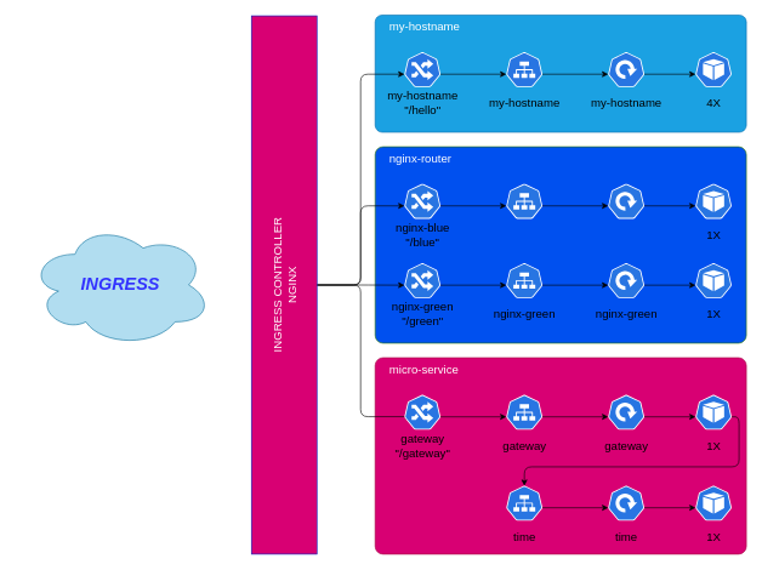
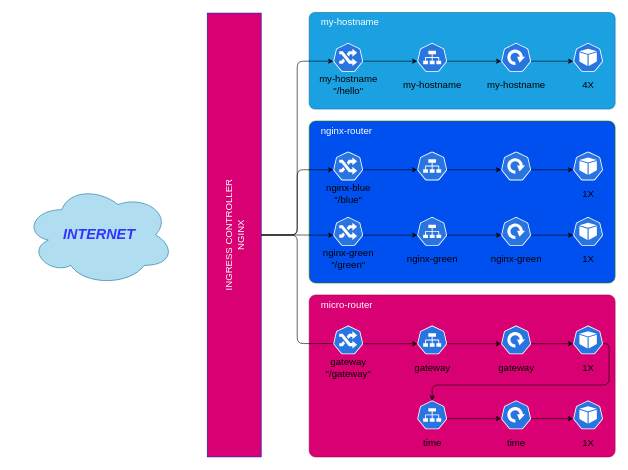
- <mxCell id="61" value="INGRESS" style="ellipse;shape=cloud;whiteSpace=wrap;html=1;fontSize=24;fillColor=#b1ddf0;strokeColor=#10739e;fontColor=#3333FF;fontStyle=3" vertex="1" parent="1"><mxGeometry x="40" y="306.5" width="250" height="169" as="geometry" /></mxCell>
+ <mxCell id="61" value="INTERNET" style="ellipse;shape=cloud;whiteSpace=wrap;html=1;fontSize=24;fillColor=#b1ddf0;strokeColor=#10739e;fontColor=#3333FF;fontStyle=3" vertex="1" parent="1"><mxGeometry x="40" y="306.5" width="250" height="169" as="geometry" /></mxCell>
- <mxCell id="2" value="&amp;nbsp; &amp;nbsp; micro-service" style="rounded=1;whiteSpace=wrap;html=1;fontSize=16;align=left;verticalAlign=top;fillColor=#d80073;fontColor=#ffffff;strokeColor=#A50040;arcSize=4;" vertex="1" parent="1"><mxGeometry x="515" y="491" width="510" height="270" as="geometry" /></mxCell>
+ <mxCell id="2" value="&amp;nbsp; &amp;nbsp; micro-router" style="rounded=1;whiteSpace=wrap;html=1;fontSize=16;align=left;verticalAlign=top;fillColor=#d80073;fontColor=#ffffff;strokeColor=#A50040;arcSize=4;" vertex="1" parent="1"><mxGeometry x="515" y="491" width="510" height="270" as="geometry" /></mxCell>
